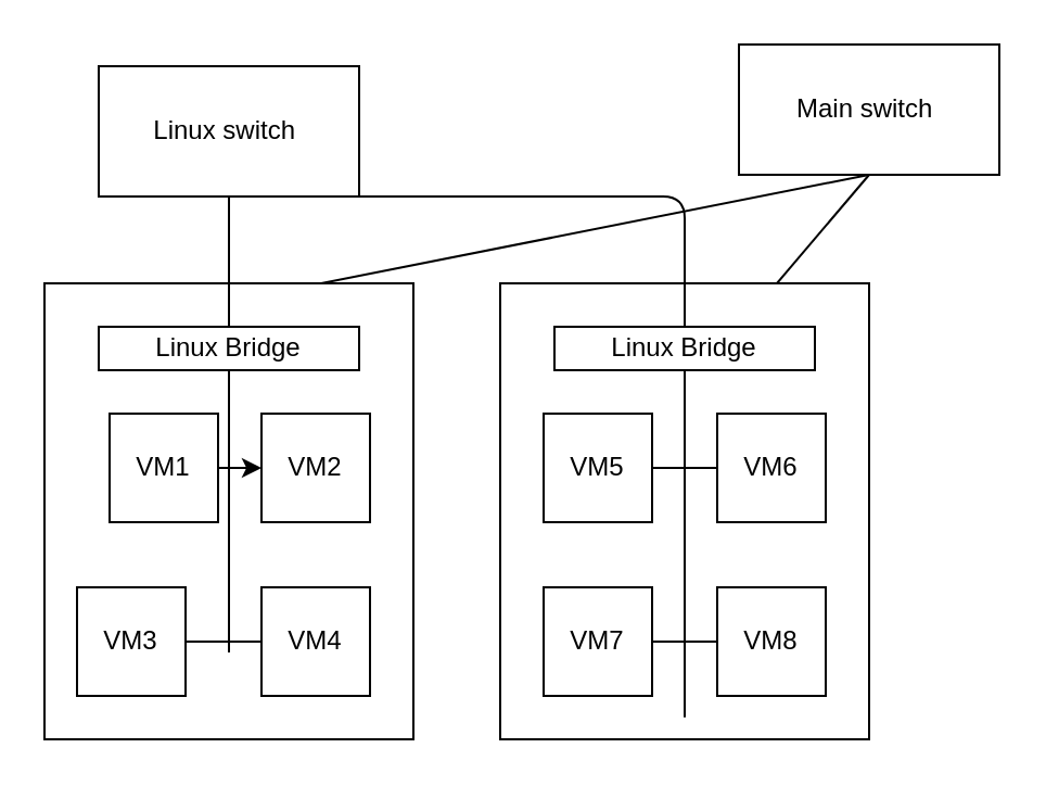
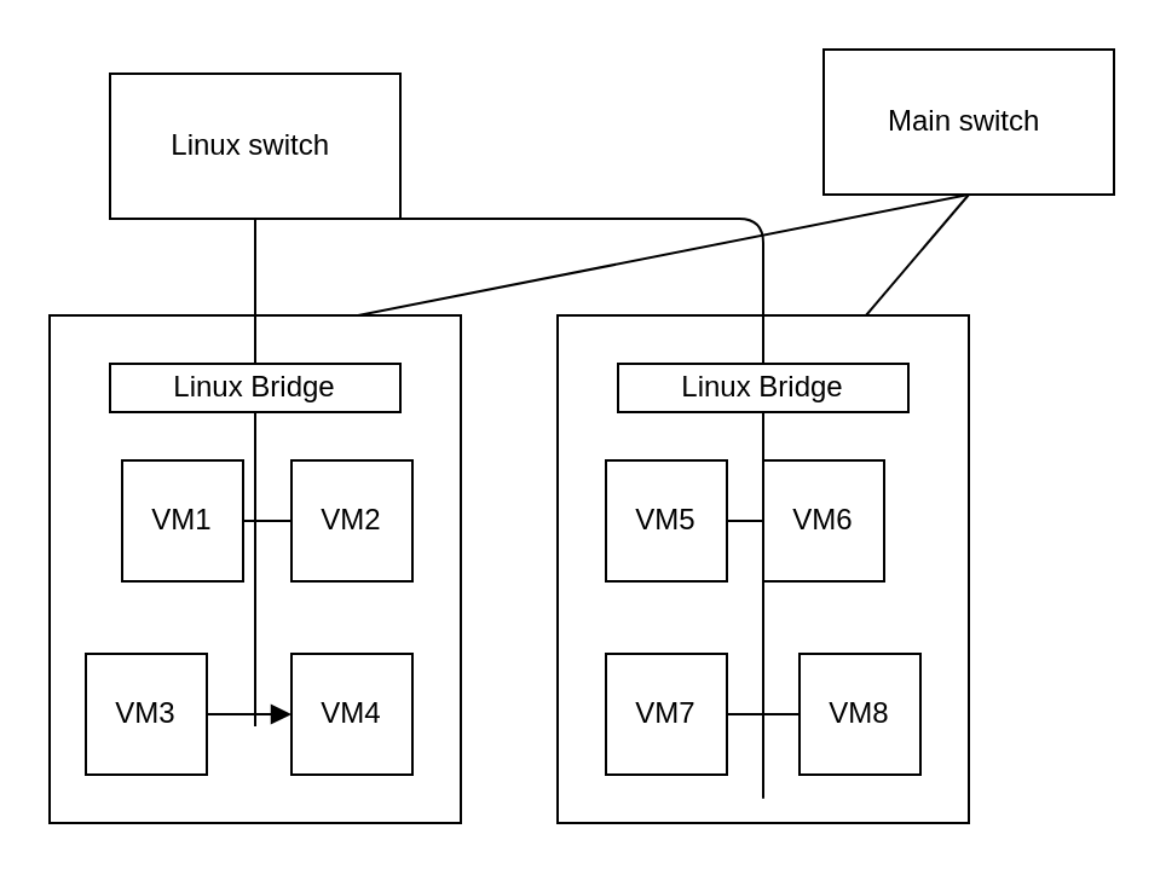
- <mxCell id="9" value="" style="endArrow=classic;html=1;exitX=1;exitY=0.5;exitDx=0;exitDy=0;" edge="1" parent="1" source="3" target="4"><mxGeometry width="50" height="50" relative="1" as="geometry"><mxPoint x="80" y="480" as="sourcePoint" /><mxPoint x="130" y="430" as="targetPoint" /></mxGeometry></mxCell>
+ <mxCell id="9" value="" style="endArrow=none;html=1;exitX=1;exitY=0.5;exitDx=0;exitDy=0;" edge="1" parent="1" source="3" target="4"><mxGeometry width="50" height="50" relative="1" as="geometry"><mxPoint x="80" y="480" as="sourcePoint" /><mxPoint x="130" y="430" as="targetPoint" /></mxGeometry></mxCell>
- <mxCell id="13" value="VM6" style="whiteSpace=wrap;html=1;aspect=fixed;" vertex="1" parent="1"><mxGeometry x="330" y="190" width="50" height="50" as="geometry" /></mxCell>
+ <mxCell id="13" value="VM6" style="whiteSpace=wrap;html=1;aspect=fixed;" vertex="1" parent="1"><mxGeometry x="315" y="190" width="50" height="50" as="geometry" /></mxCell>
- <mxCell id="10" value="" style="endArrow=none;html=1;exitX=1;exitY=0.5;exitDx=0;exitDy=0;" edge="1" parent="1" source="5" target="6"><mxGeometry width="50" height="50" relative="1" as="geometry"><mxPoint x="150" y="460" as="sourcePoint" /><mxPoint x="200" y="410" as="targetPoint" /></mxGeometry></mxCell>
+ <mxCell id="10" value="" style="endArrow=block;html=1;exitX=1;exitY=0.5;exitDx=0;exitDy=0;" edge="1" parent="1" source="5" target="6"><mxGeometry width="50" height="50" relative="1" as="geometry"><mxPoint x="150" y="460" as="sourcePoint" /><mxPoint x="200" y="410" as="targetPoint" /></mxGeometry></mxCell>
